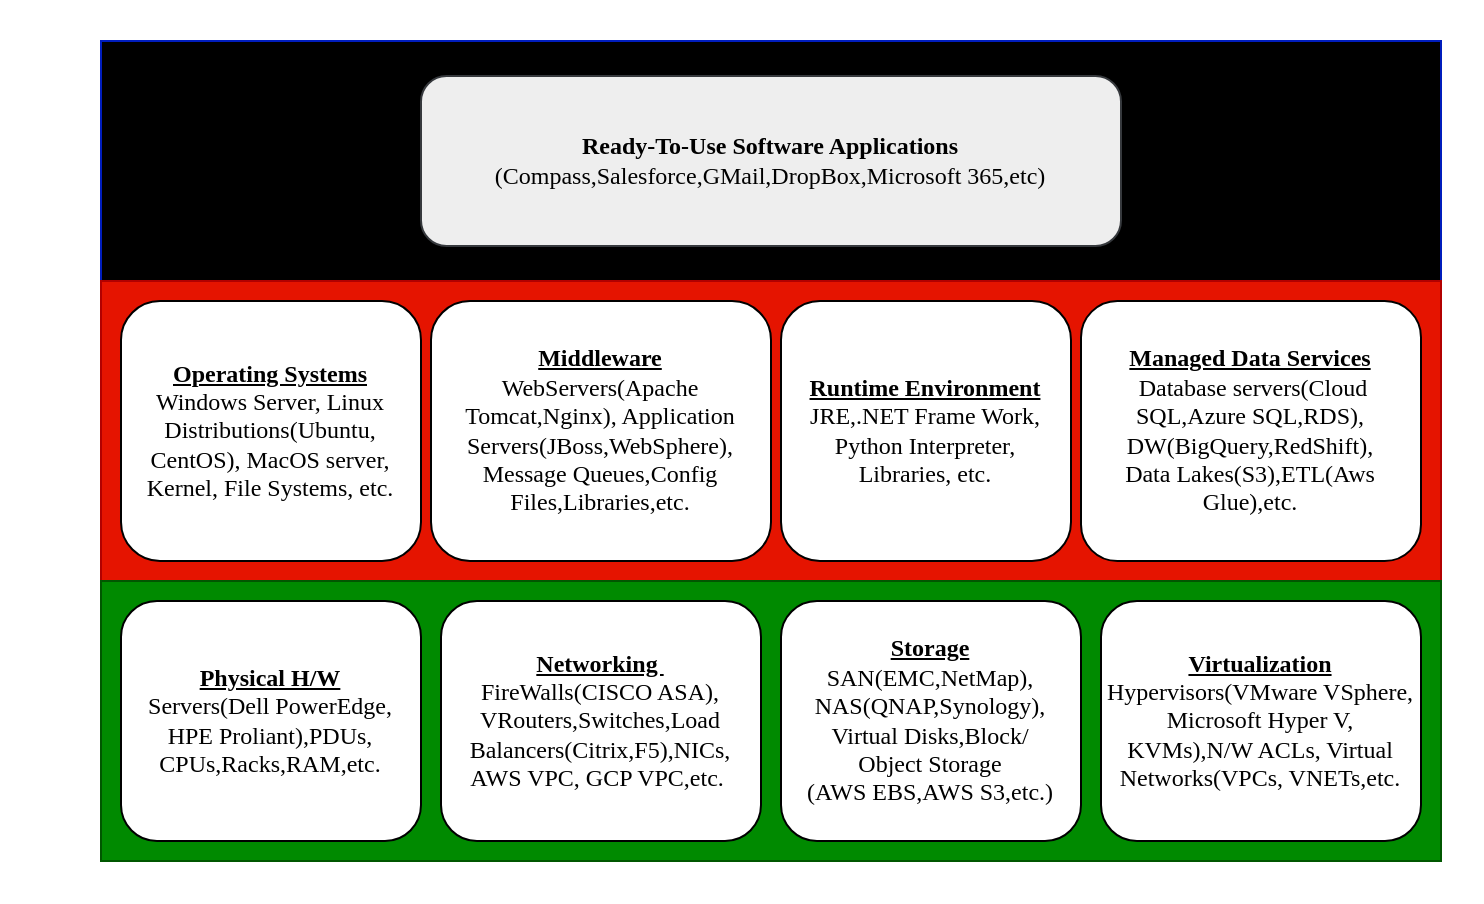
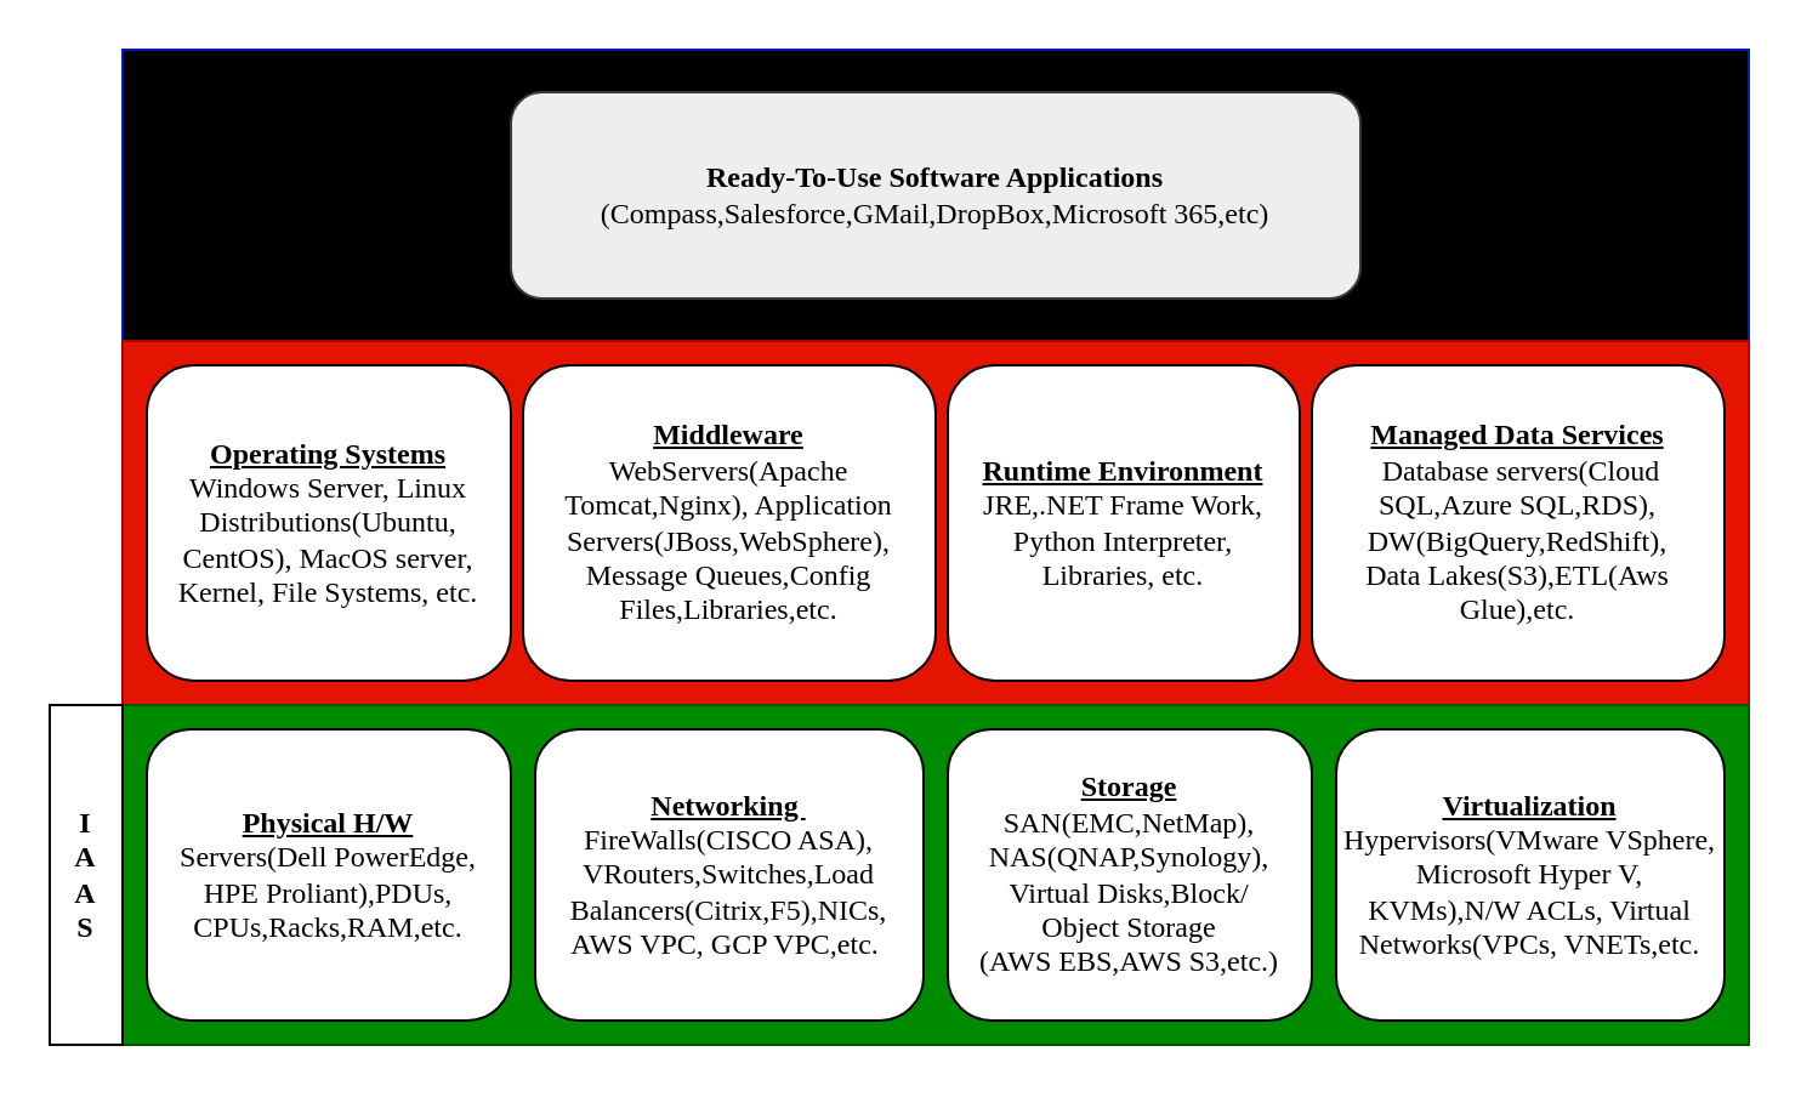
+ <mxCell id="14" value="&lt;b&gt;&lt;font style=&quot;color: light-dark(rgb(0, 0, 0), rgb(153, 0, 0));&quot; face=&quot;Verdana&quot;&gt;I&lt;/font&gt;&lt;/b&gt;&lt;div&gt;&lt;b&gt;&lt;font style=&quot;color: light-dark(rgb(0, 0, 0), rgb(153, 0, 0));&quot; face=&quot;Verdana&quot;&gt;A&lt;/font&gt;&lt;/b&gt;&lt;/div&gt;&lt;div&gt;&lt;b&gt;&lt;font style=&quot;color: light-dark(rgb(0, 0, 0), rgb(153, 0, 0));&quot; face=&quot;Verdana&quot;&gt;A&lt;/font&gt;&lt;/b&gt;&lt;/div&gt;&lt;div&gt;&lt;b&gt;&lt;font style=&quot;color: light-dark(rgb(0, 0, 0), rgb(153, 0, 0));&quot; face=&quot;Verdana&quot;&gt;S&lt;/font&gt;&lt;/b&gt;&lt;/div&gt;" style="rounded=0;whiteSpace=wrap;html=1;fillColor=light-dark(#FFFFFF,#FF99FF);" vertex="1" parent="1"><mxGeometry x="20" y="290" width="30" height="140" as="geometry" /></mxCell>
